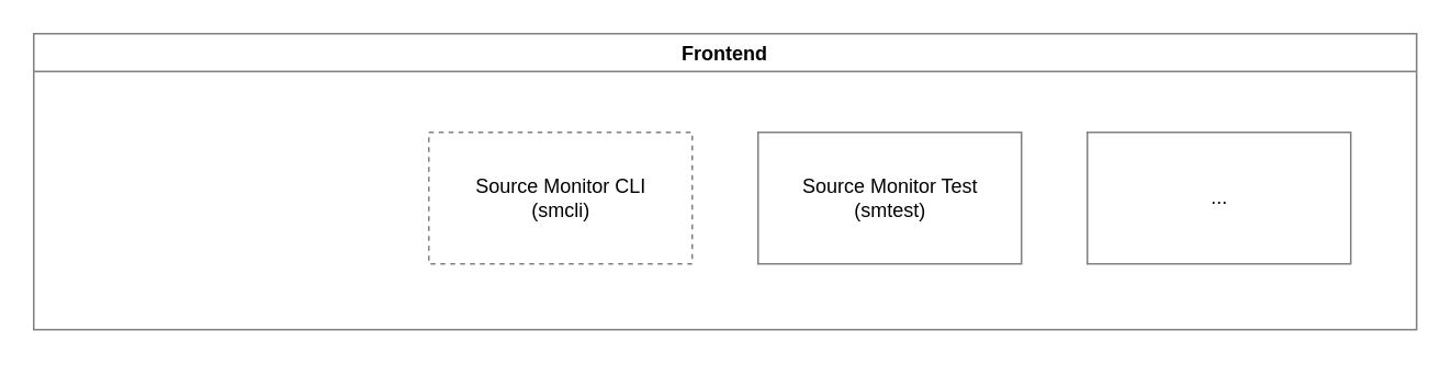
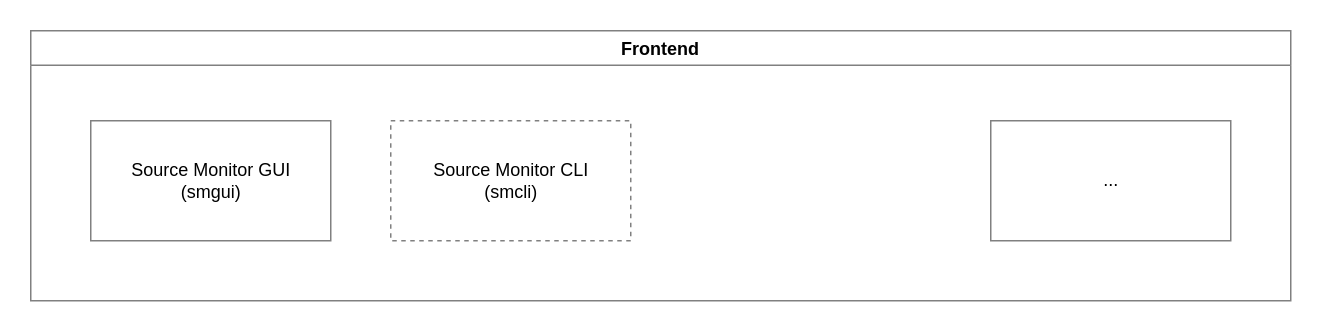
+ <mxCell id="4" value="Source Monitor GUI&lt;br&gt;(smgui)" style="html=1;dashed=0;whitespace=wrap;container=0;fillColor=none;strokeColor=#808080;" parent="2" vertex="1"><mxGeometry x="40" y="60" width="160" height="80" as="geometry" /></mxCell>
- <mxCell id="5" value="Source Monitor Test&lt;br&gt;(smtest)" style="html=1;dashed=0;whitespace=wrap;container=0;fillColor=none;strokeColor=#808080;" parent="2" vertex="1"><mxGeometry x="440" y="60" width="160" height="80" as="geometry" /></mxCell>
